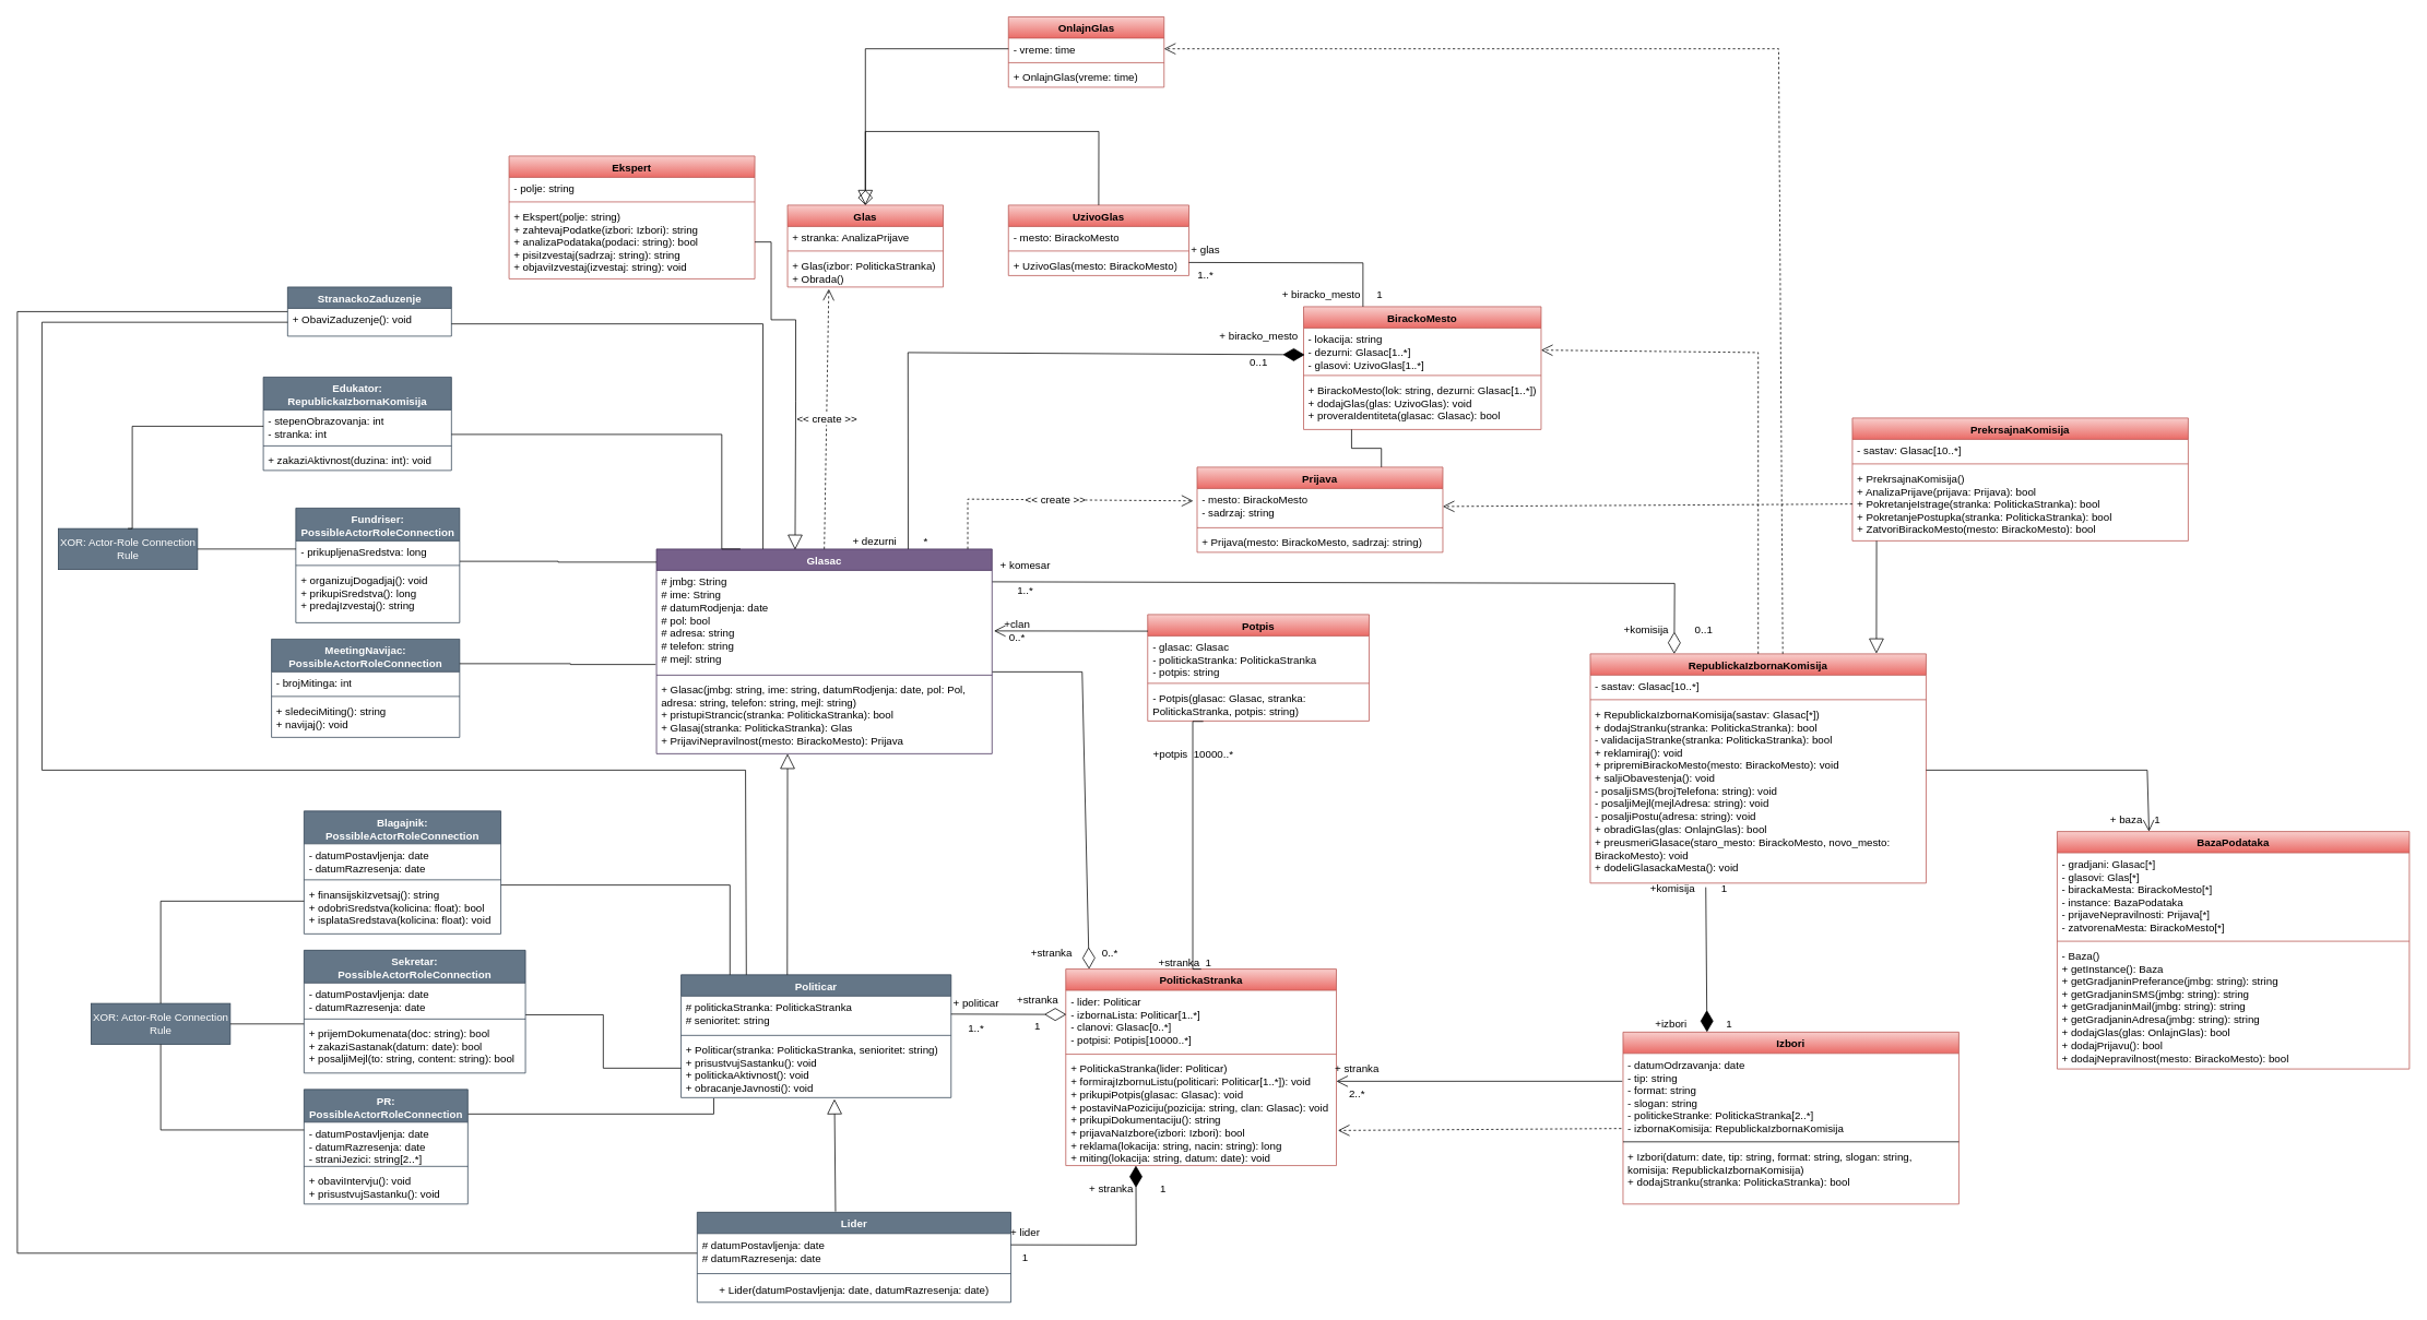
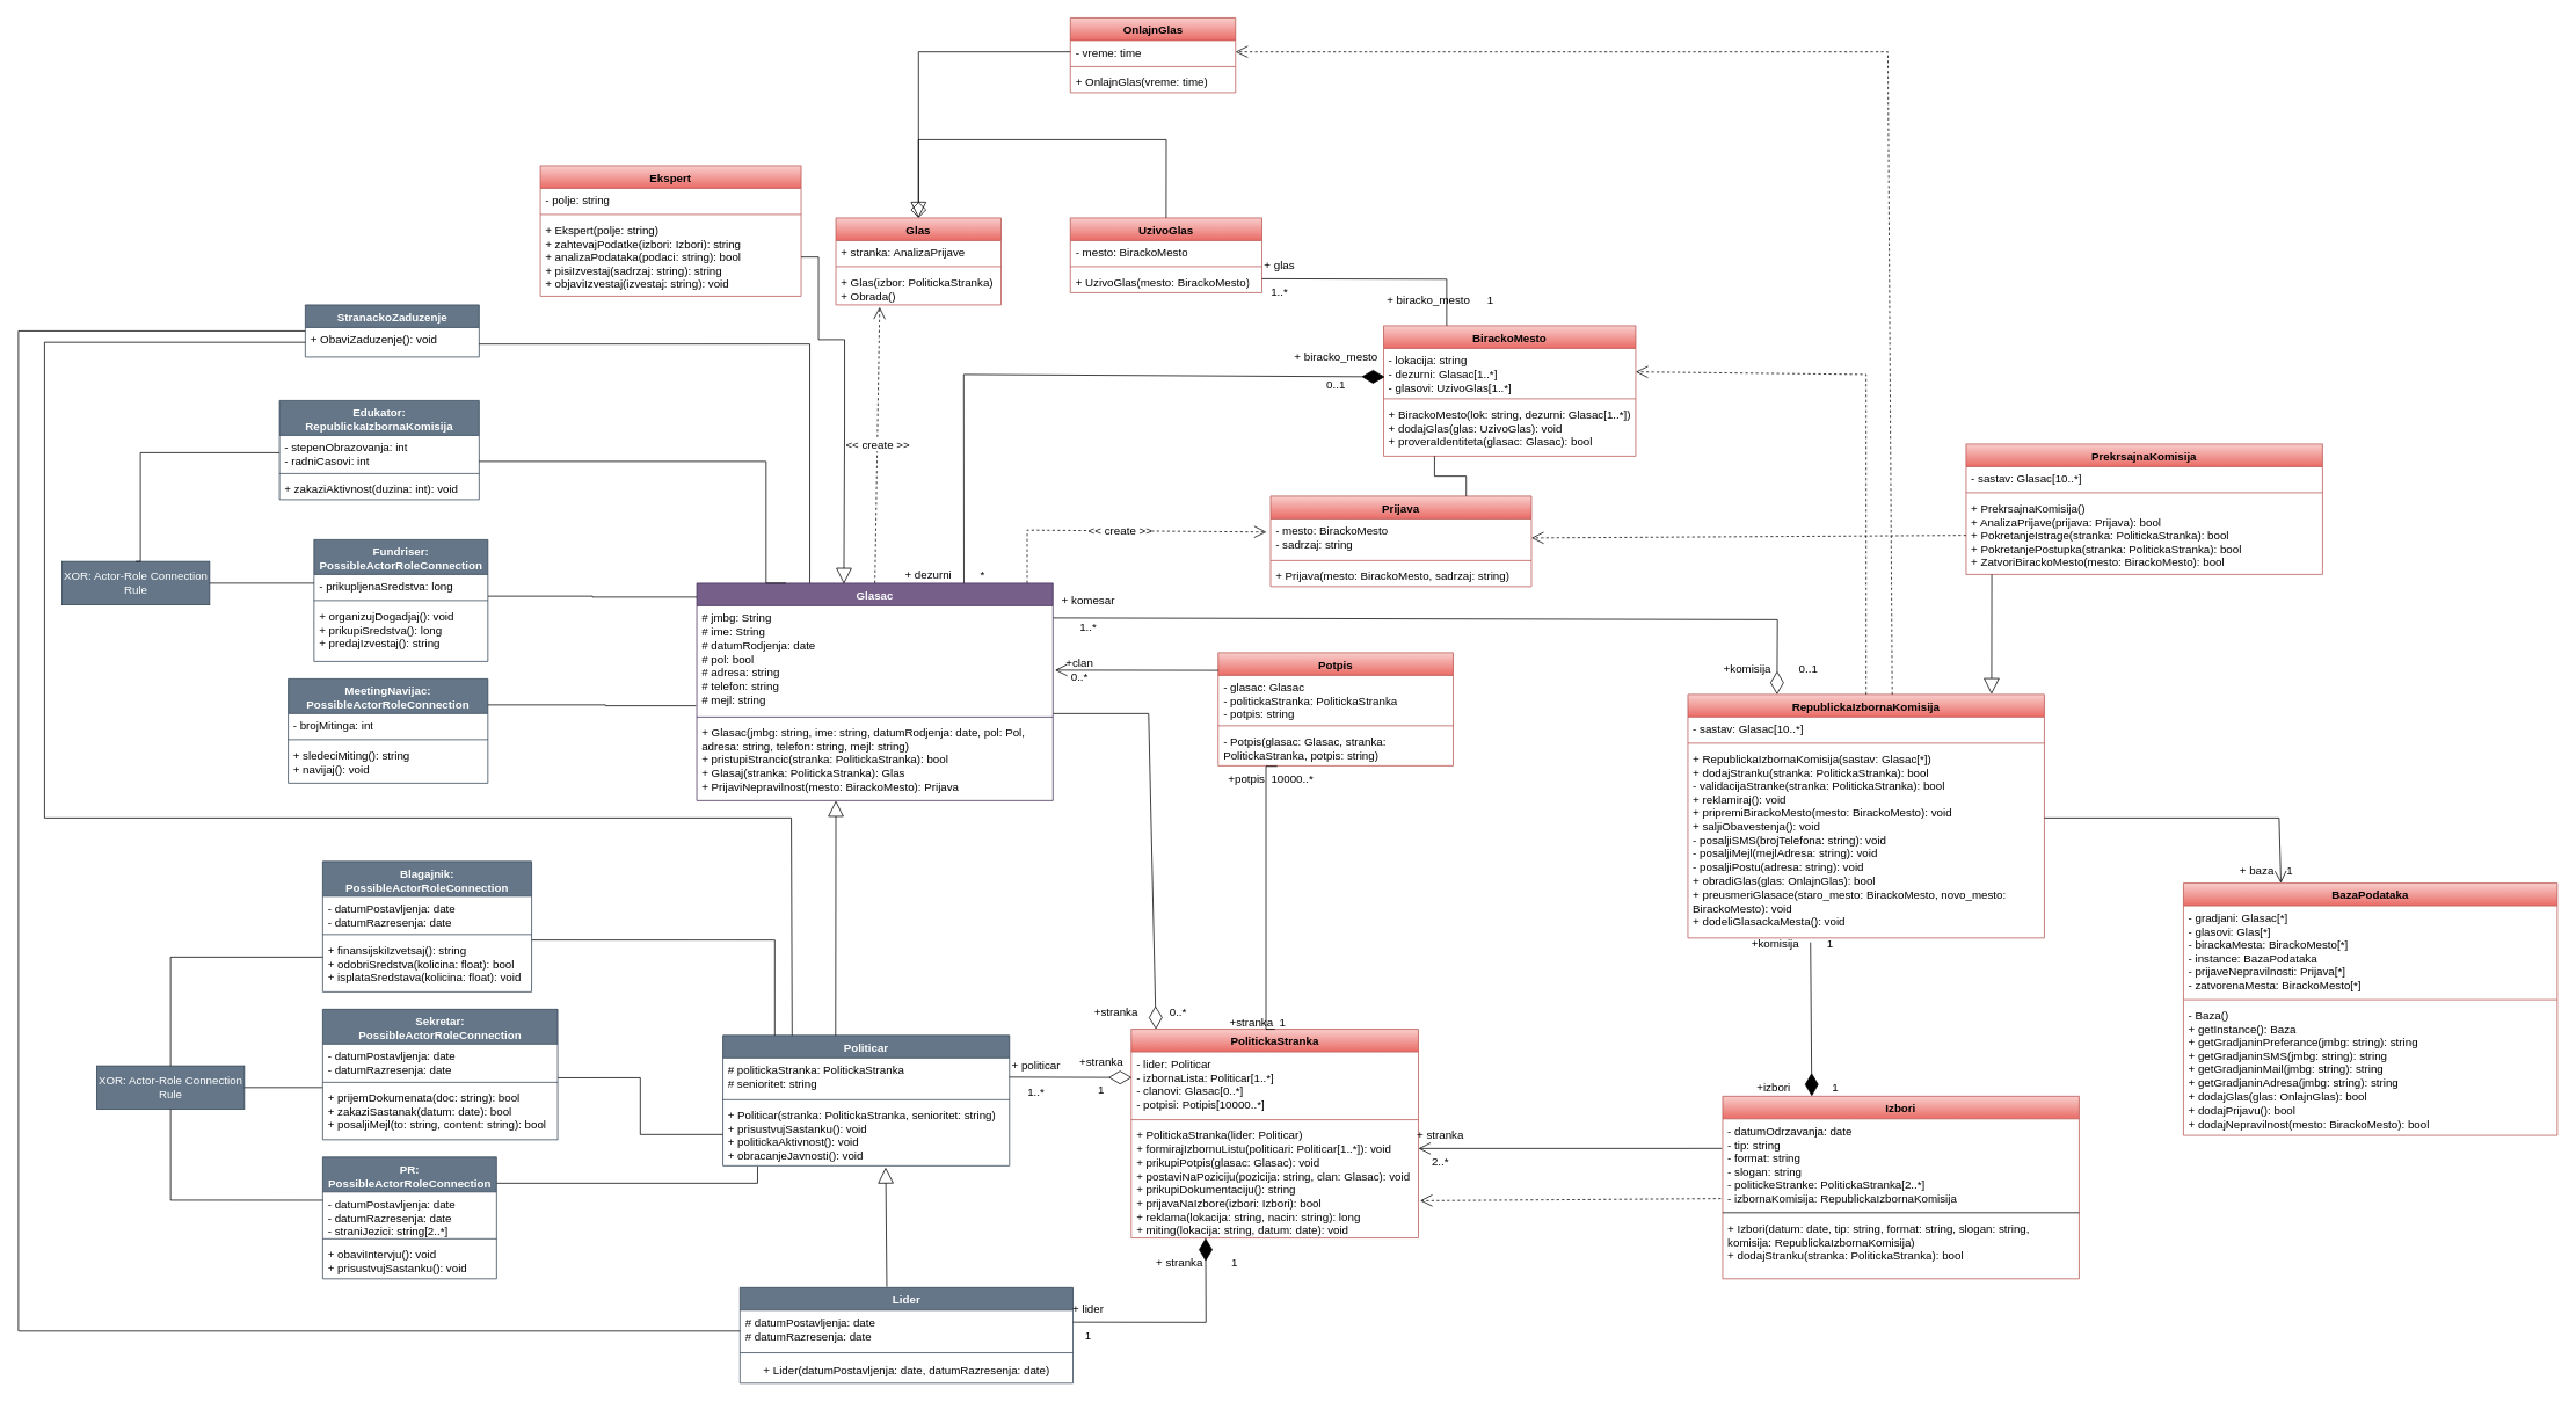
- <mxCell id="130" value="+ biracko_mesto&lt;span style=&quot;white-space: pre; font-size: 13px;&quot;&gt;&#09;&lt;/span&gt;1" style="text;html=1;align=center;verticalAlign=middle;resizable=0;points=[];autosize=1;strokeColor=none;fillColor=none;fontSize=13;" vertex="1" parent="1"><mxGeometry x="1550.67" y="344" width="150" height="30" as="geometry" /></mxCell>
+ <mxCell id="130" value="+ biracko_mesto&lt;span style=&quot;white-space: pre; font-size: 13px;&quot;&gt;&#09;&lt;/span&gt;1" style="text;html=1;align=center;verticalAlign=middle;resizable=0;points=[];autosize=1;strokeColor=none;fillColor=none;fontSize=13;" vertex="1" parent="1"><mxGeometry x="1580.67" y="329" width="150" height="30" as="geometry" /></mxCell>
- <mxCell id="30" value="- stepenObrazovanja: int&lt;br style=&quot;font-size: 13px;&quot;&gt;- stranka: int" style="text;strokeColor=none;fillColor=none;align=left;verticalAlign=top;spacingLeft=4;spacingRight=4;overflow=hidden;rotatable=0;points=[[0,0.5],[1,0.5]];portConstraint=eastwest;whiteSpace=wrap;html=1;fontSize=13;" vertex="1" parent="29"><mxGeometry y="40" width="229.67" height="40" as="geometry" /></mxCell>
+ <mxCell id="30" value="- stepenObrazovanja: int&lt;br style=&quot;font-size: 13px;&quot;&gt;- radniCasovi: int" style="text;strokeColor=none;fillColor=none;align=left;verticalAlign=top;spacingLeft=4;spacingRight=4;overflow=hidden;rotatable=0;points=[[0,0.5],[1,0.5]];portConstraint=eastwest;whiteSpace=wrap;html=1;fontSize=13;" vertex="1" parent="29"><mxGeometry y="40" width="229.67" height="40" as="geometry" /></mxCell>
- <mxCell id="77" value="+potpis&amp;nbsp; 10000..*" style="text;html=1;align=center;verticalAlign=middle;resizable=0;points=[];autosize=1;strokeColor=none;fillColor=none;fontSize=13;" vertex="1" parent="1"><mxGeometry x="1395.67" y="905" width="120" height="30" as="geometry" /></mxCell>
+ <mxCell id="77" value="+potpis&amp;nbsp; 10000..*" style="text;html=1;align=center;verticalAlign=middle;resizable=0;points=[];autosize=1;strokeColor=none;fillColor=none;fontSize=13;" vertex="1" parent="1"><mxGeometry x="1400.67" y="880" width="120" height="30" as="geometry" /></mxCell>
